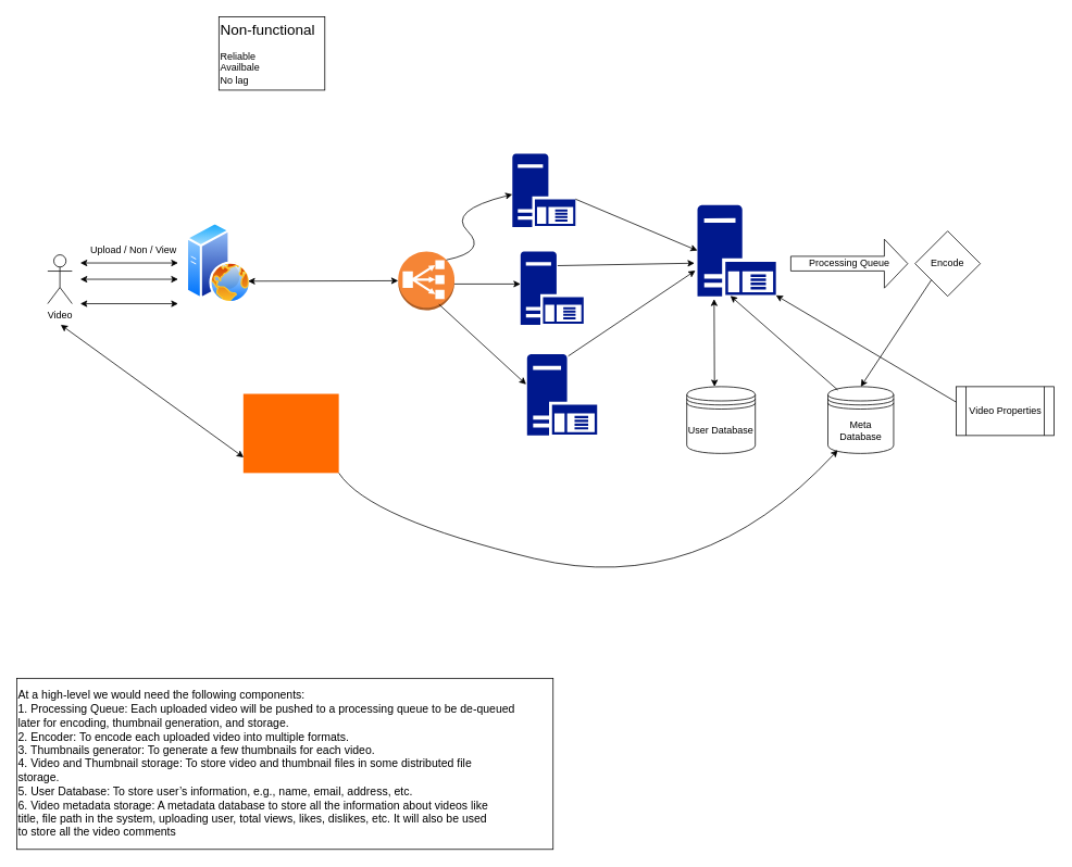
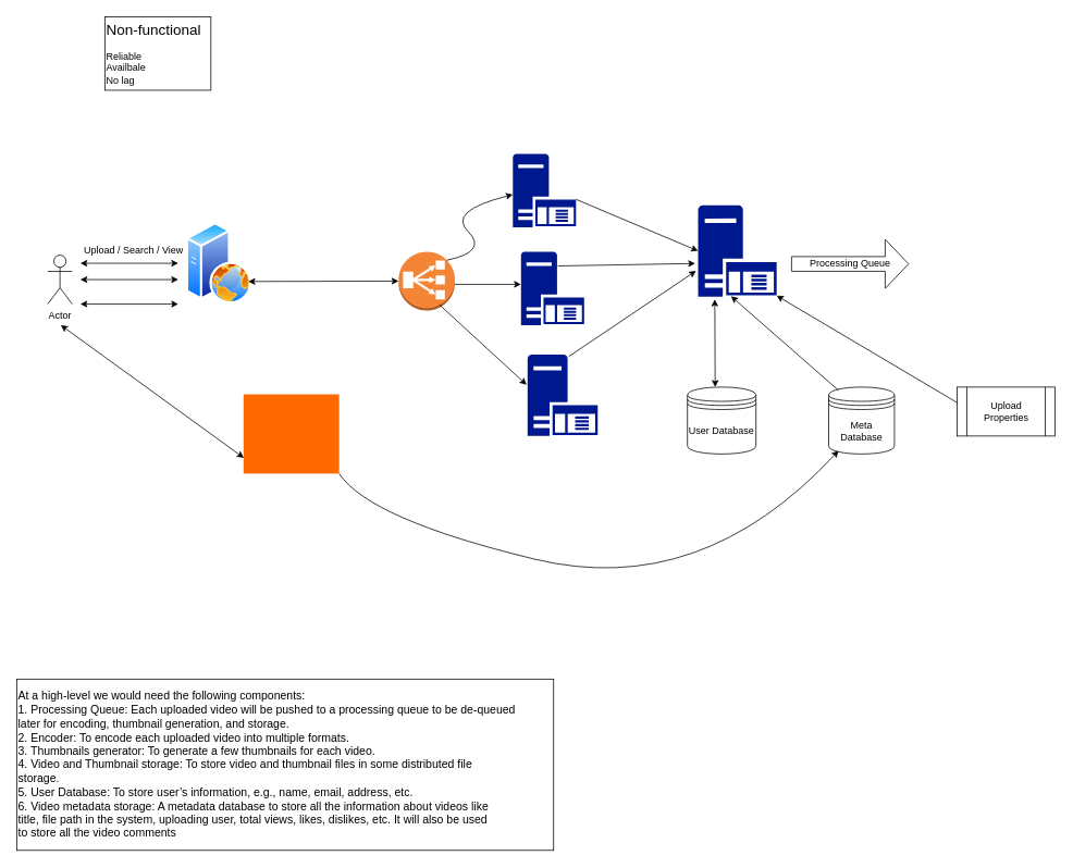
- <mxCell id="2" value="&lt;font style=&quot;font-size: 18px;&quot;&gt;Non-functional&lt;/font&gt;&lt;div&gt;&lt;br&gt;&lt;/div&gt;&lt;div&gt;Reliable&lt;br&gt;Availbale&lt;/div&gt;&lt;div&gt;No lag&lt;/div&gt;" style="rounded=0;whiteSpace=wrap;html=1;align=left;" vertex="1" parent="1"><mxGeometry x="268" y="20" width="130" height="90" as="geometry" /></mxCell>
+ <mxCell id="2" value="&lt;font style=&quot;font-size: 18px;&quot;&gt;Non-functional&lt;/font&gt;&lt;div&gt;&lt;br&gt;&lt;/div&gt;&lt;div&gt;Reliable&lt;br&gt;Availbale&lt;/div&gt;&lt;div&gt;No lag&lt;/div&gt;" style="rounded=0;whiteSpace=wrap;html=1;align=left;" vertex="1" parent="1"><mxGeometry x="128" y="20" width="130" height="90" as="geometry" /></mxCell>
- <mxCell id="8" value="Upload / Non / View" style="text;html=1;align=center;verticalAlign=middle;resizable=0;points=[];autosize=1;strokeColor=none;fillColor=none;" vertex="1" parent="1"><mxGeometry x="88" y="292.17" width="150" height="30" as="geometry" /></mxCell>
+ <mxCell id="8" value="Upload / Search / View" style="text;html=1;align=center;verticalAlign=middle;resizable=0;points=[];autosize=1;strokeColor=none;fillColor=none;" vertex="1" parent="1"><mxGeometry x="88" y="292.17" width="150" height="30" as="geometry" /></mxCell>
- <mxCell id="21" value="Encode" style="rhombus;whiteSpace=wrap;html=1;" vertex="1" parent="1"><mxGeometry x="1122" y="283" width="80" height="80" as="geometry" /></mxCell>
- <mxCell id="3" value="Video" style="shape=umlActor;verticalLabelPosition=bottom;verticalAlign=top;html=1;outlineConnect=0;" vertex="1" parent="1"><mxGeometry x="58" y="312.17" width="30" height="60" as="geometry" /></mxCell>
+ <mxCell id="3" value="Actor" style="shape=umlActor;verticalLabelPosition=bottom;verticalAlign=top;html=1;outlineConnect=0;" vertex="1" parent="1"><mxGeometry x="58" y="312.17" width="30" height="60" as="geometry" /></mxCell>
- <mxCell id="27" value="" style="endArrow=classic;html=1;rounded=0;exitX=0;exitY=1;exitDx=0;exitDy=0;entryX=0.5;entryY=0;entryDx=0;entryDy=0;" edge="1" parent="1" source="21" target="16"><mxGeometry width="50" height="50" relative="1" as="geometry"><mxPoint x="1080" y="430" as="sourcePoint" /><mxPoint x="1122" y="460" as="targetPoint" /></mxGeometry></mxCell>
- <mxCell id="22" value="Video Properties" style="shape=process;whiteSpace=wrap;html=1;backgroundOutline=1;" vertex="1" parent="1"><mxGeometry x="1172.5" y="474" width="120" height="60" as="geometry" /></mxCell>
+ <mxCell id="22" value="Upload Properties" style="shape=process;whiteSpace=wrap;html=1;backgroundOutline=1;" vertex="1" parent="1"><mxGeometry x="1172.5" y="474" width="120" height="60" as="geometry" /></mxCell>
